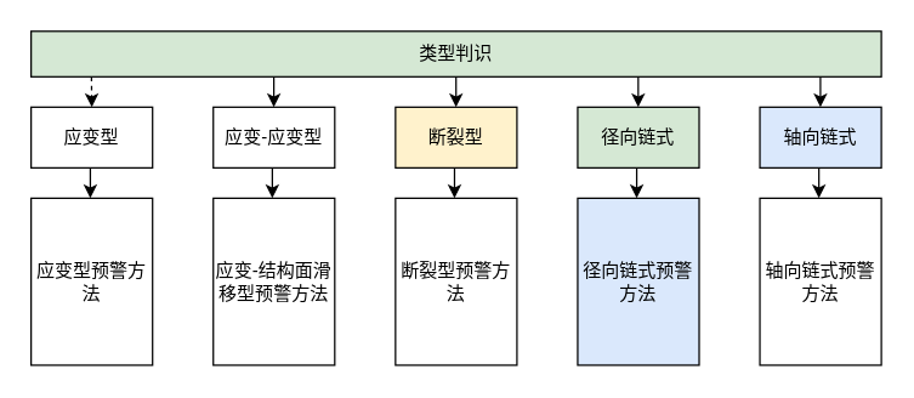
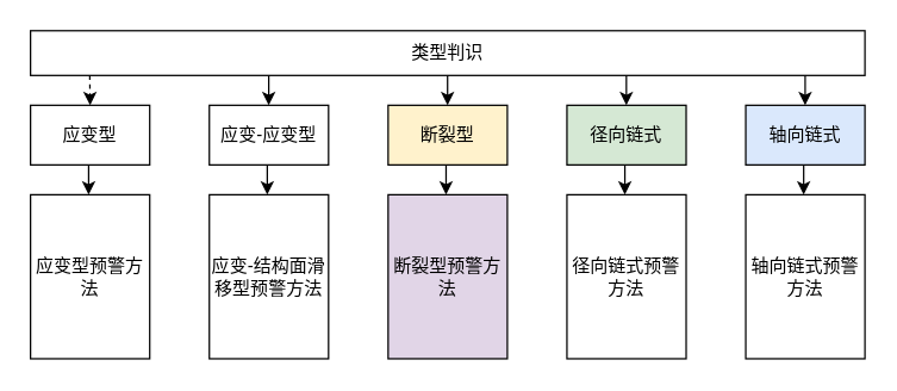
- <mxCell id="7" value="类型判识" style="rounded=0;whiteSpace=wrap;html=1;fillColor=#d5e8d4;" parent="1" vertex="1"><mxGeometry x="20" y="20" width="560" height="30" as="geometry" /></mxCell>
+ <mxCell id="7" value="类型判识" style="rounded=0;whiteSpace=wrap;html=1;" parent="1" vertex="1"><mxGeometry x="20" y="20" width="560" height="30" as="geometry" /></mxCell>
- <mxCell id="15" value="断裂型预警方法" style="rounded=0;whiteSpace=wrap;html=1;" vertex="1" parent="1"><mxGeometry x="260" y="130" width="80" height="110" as="geometry" /></mxCell>
+ <mxCell id="15" value="断裂型预警方法" style="rounded=0;whiteSpace=wrap;html=1;fillColor=#e1d5e7;" vertex="1" parent="1"><mxGeometry x="260" y="130" width="80" height="110" as="geometry" /></mxCell>
- <mxCell id="16" value="径向链式预警方法" style="rounded=0;whiteSpace=wrap;html=1;fillColor=#dae8fc;" vertex="1" parent="1"><mxGeometry x="380" y="130" width="80" height="110" as="geometry" /></mxCell>
+ <mxCell id="16" value="径向链式预警方法" style="rounded=0;whiteSpace=wrap;html=1;" vertex="1" parent="1"><mxGeometry x="380" y="130" width="80" height="110" as="geometry" /></mxCell>
